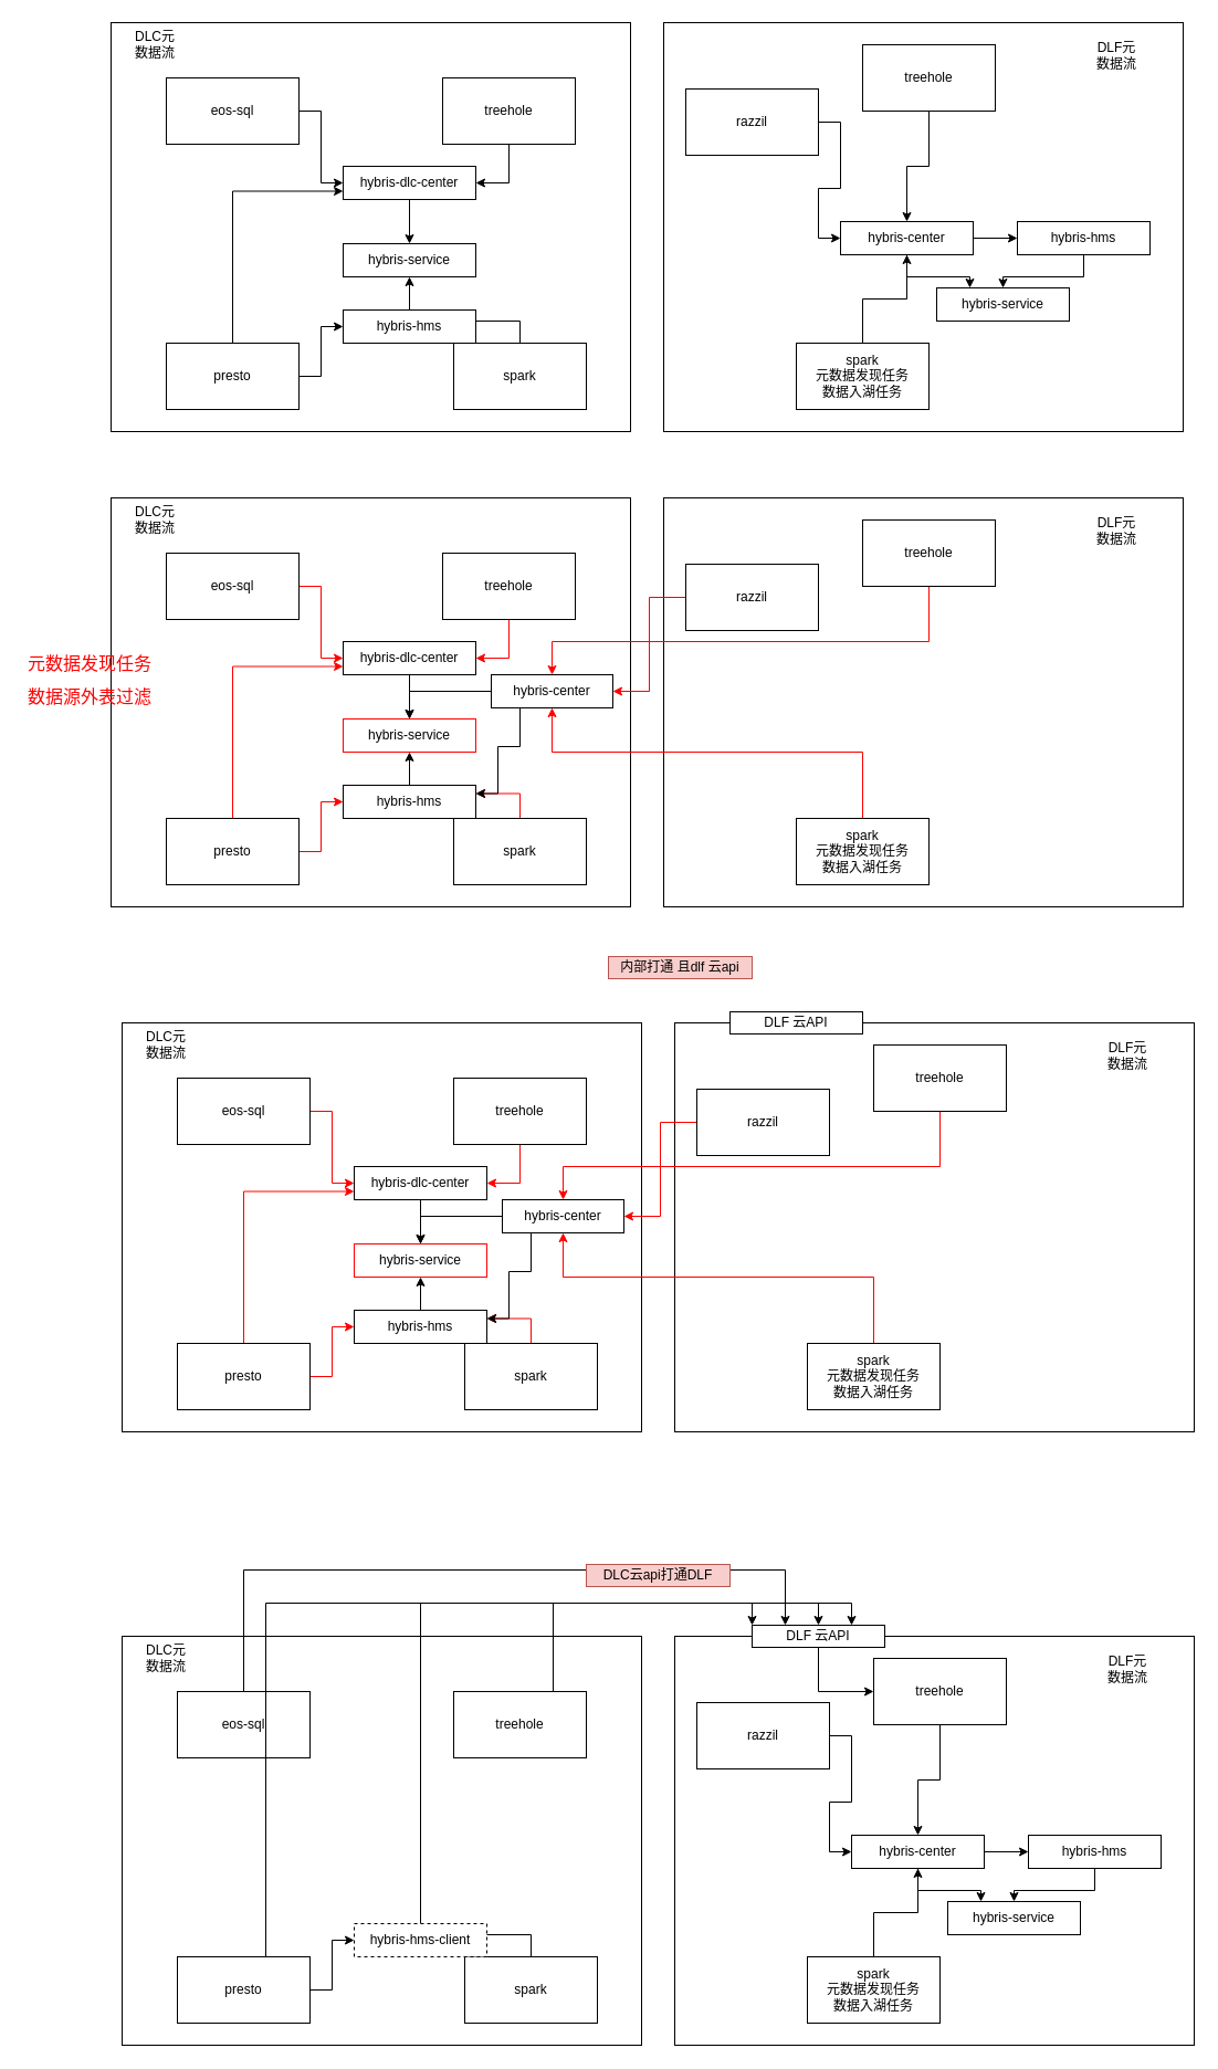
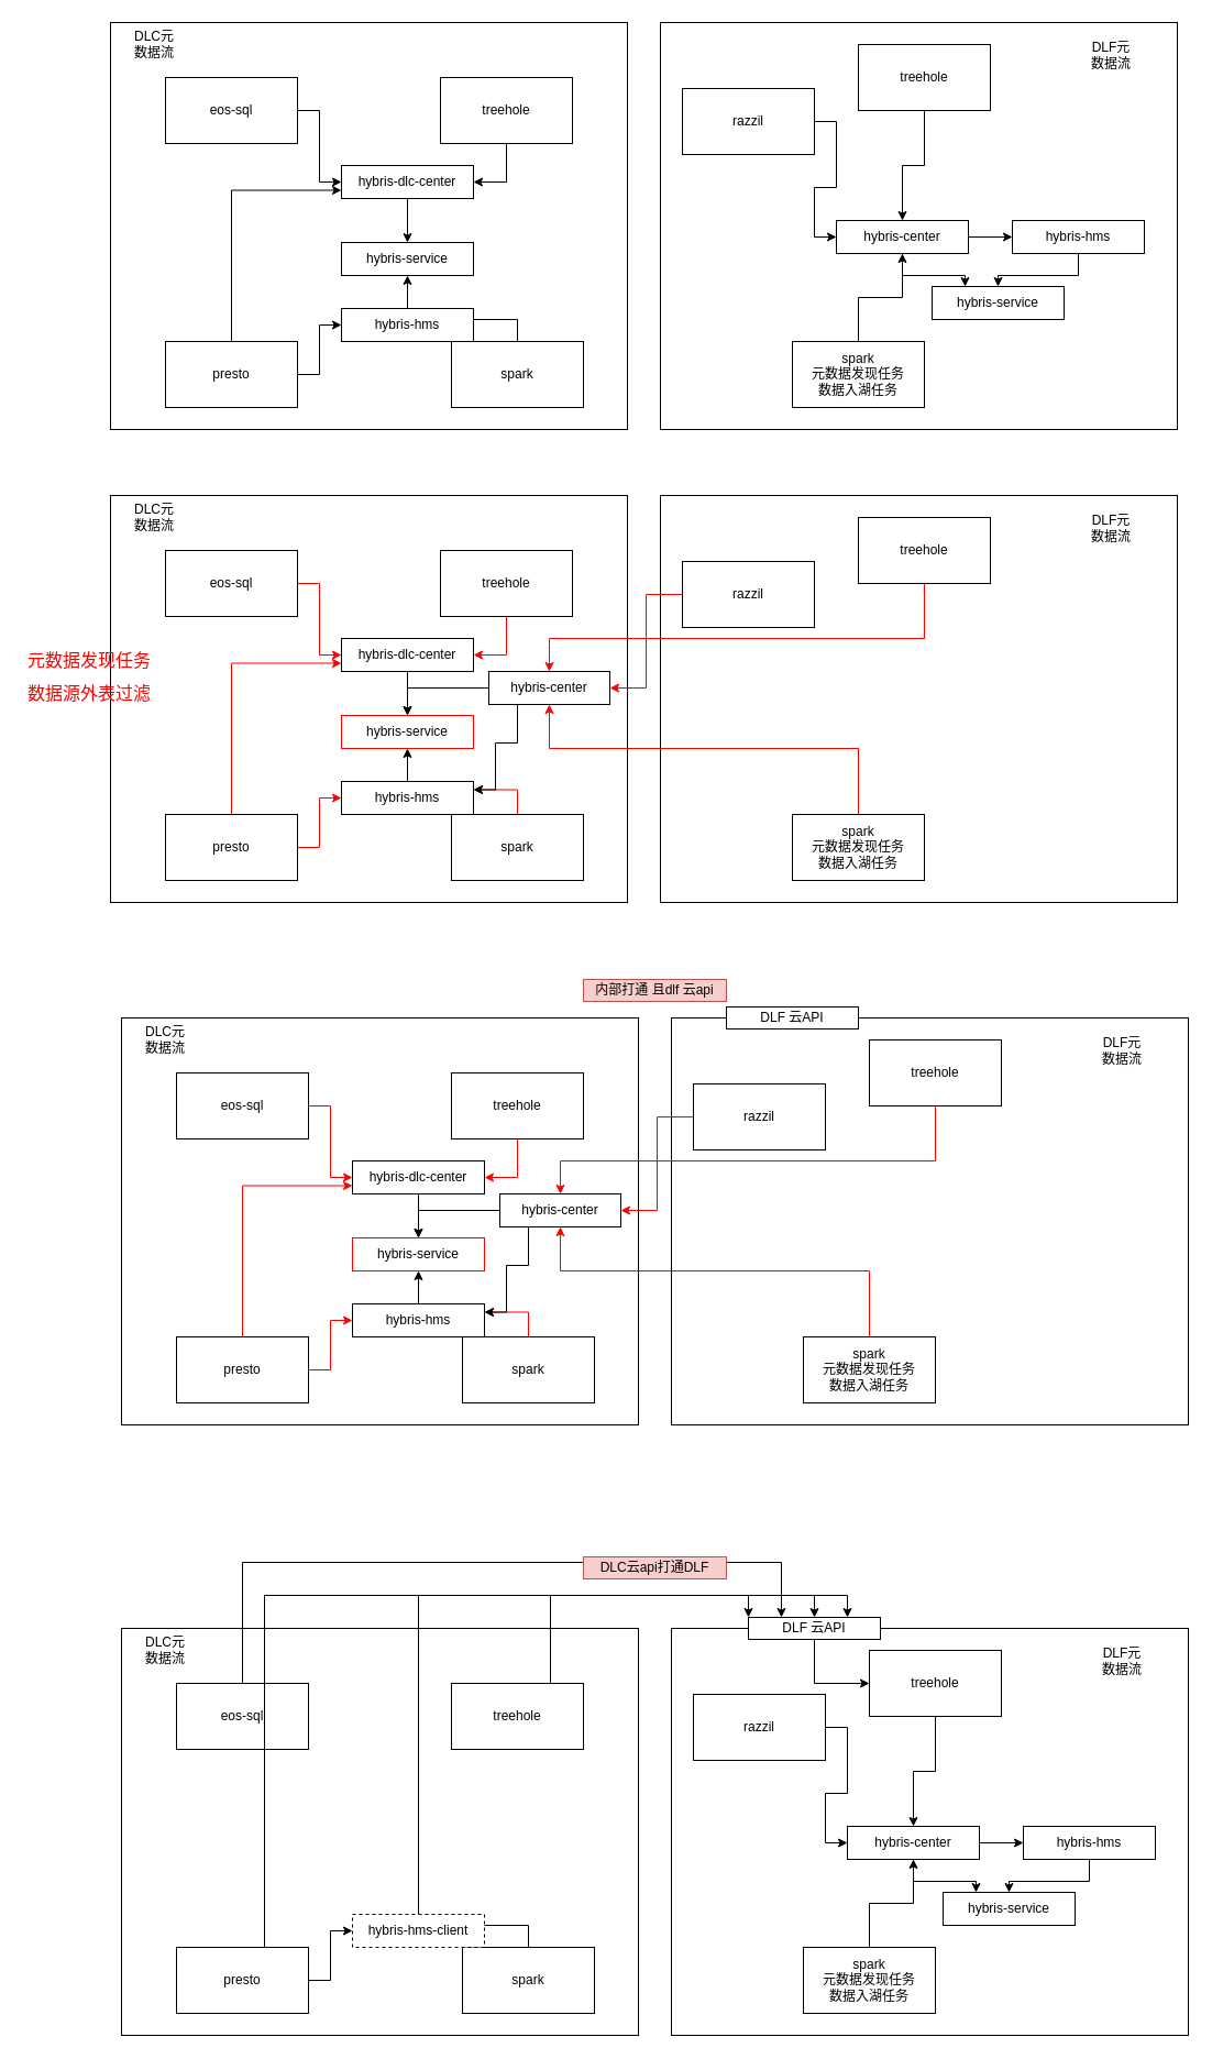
- <mxCell id="116" value="内部打通 且dlf 云api" style="text;html=1;strokeColor=#b85450;fillColor=#f8cecc;align=center;verticalAlign=middle;whiteSpace=wrap;rounded=0;" vertex="1" parent="1"><mxGeometry x="550" y="865" width="130" height="20" as="geometry" /></mxCell>
+ <mxCell id="116" value="内部打通 且dlf 云api" style="text;html=1;strokeColor=#b85450;fillColor=#f8cecc;align=center;verticalAlign=middle;whiteSpace=wrap;rounded=0;" vertex="1" parent="1"><mxGeometry x="530" y="890" width="130" height="20" as="geometry" /></mxCell>
